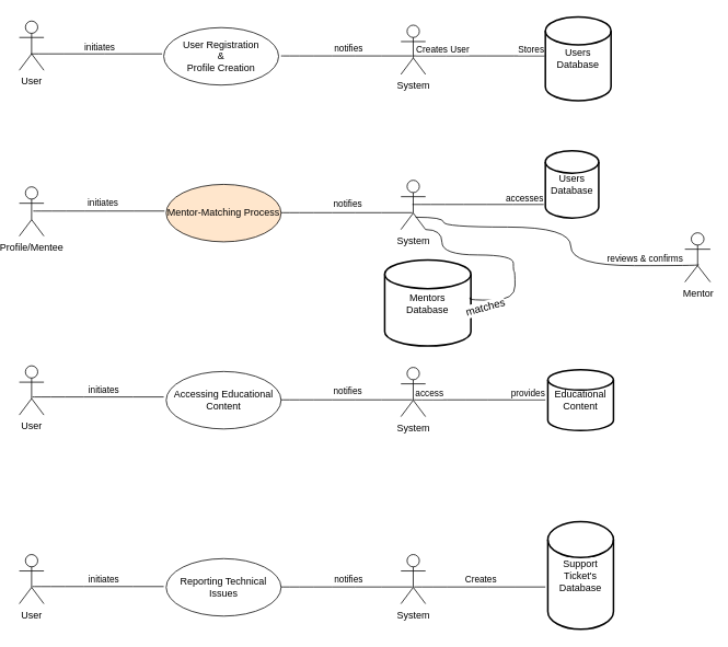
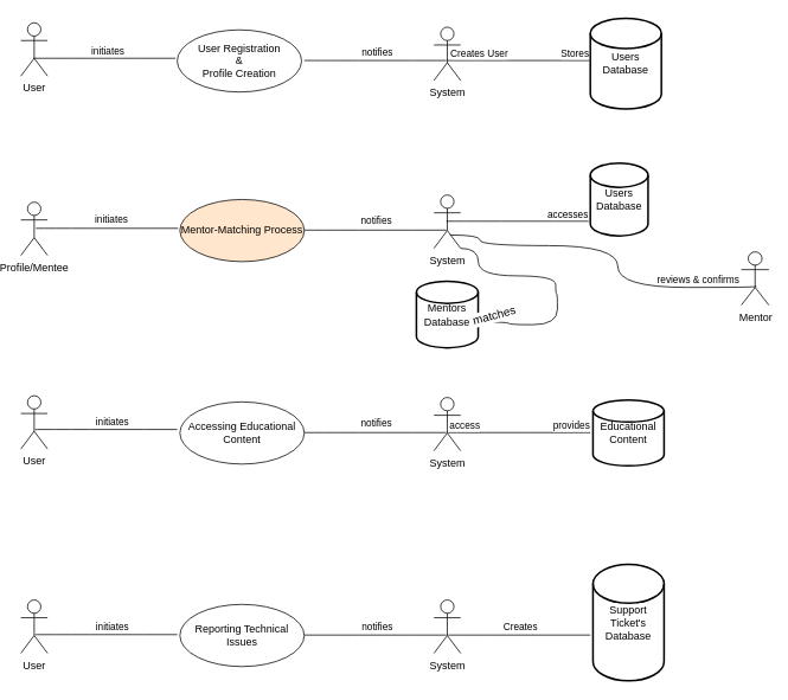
- <mxCell id="18" value="Mentors&lt;div&gt;Database&lt;/div&gt;" style="strokeWidth=2;html=1;shape=mxgraph.flowchart.database;whiteSpace=wrap;" vertex="1" parent="1"><mxGeometry x="465.25" y="316" width="105" height="105" as="geometry" /></mxCell>
+ <mxCell id="18" value="Mentors&lt;div&gt;Database&lt;/div&gt;" style="strokeWidth=2;html=1;shape=mxgraph.flowchart.database;whiteSpace=wrap;" vertex="1" parent="1"><mxGeometry x="465.25" y="316" width="69.5" height="75" as="geometry" /></mxCell>
